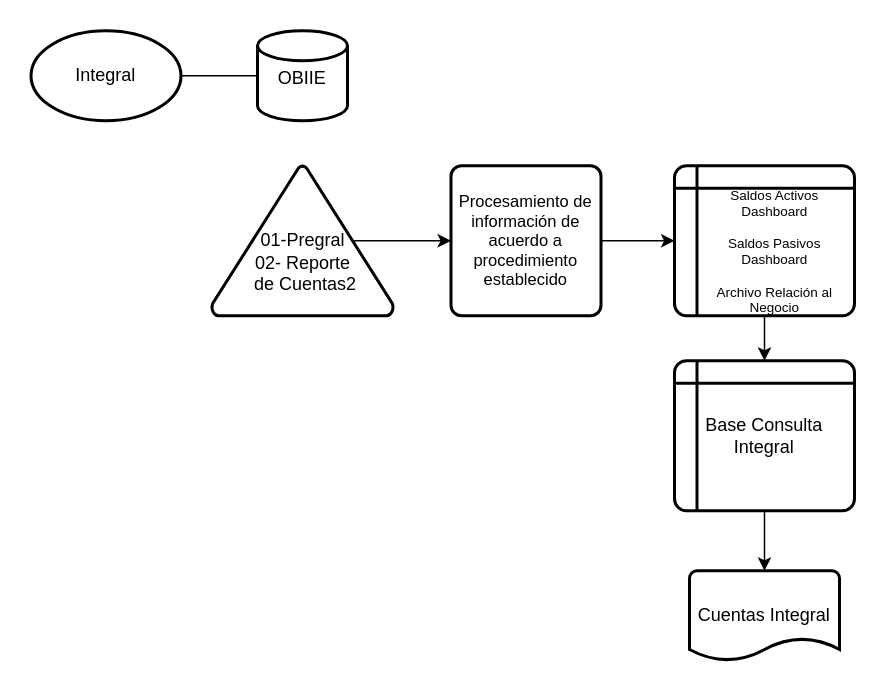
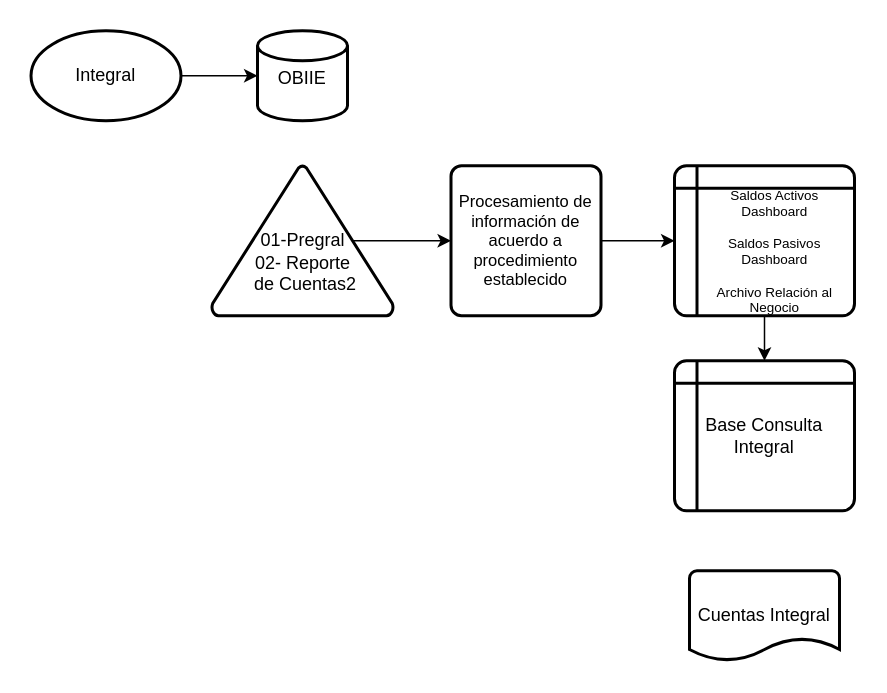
- <mxCell id="2" style="edgeStyle=orthogonalEdgeStyle;rounded=0;orthogonalLoop=1;jettySize=auto;html=1;exitX=1;exitY=0.5;exitDx=0;exitDy=0;exitPerimeter=0;entryX=0;entryY=0.5;entryDx=0;entryDy=0;entryPerimeter=0;endArrow=none;" edge="1" parent="1" source="3" target="4"><mxGeometry relative="1" as="geometry" /></mxCell>
+ <mxCell id="2" style="edgeStyle=orthogonalEdgeStyle;rounded=0;orthogonalLoop=1;jettySize=auto;html=1;exitX=1;exitY=0.5;exitDx=0;exitDy=0;exitPerimeter=0;entryX=0;entryY=0.5;entryDx=0;entryDy=0;entryPerimeter=0;" edge="1" parent="1" source="3" target="4"><mxGeometry relative="1" as="geometry" /></mxCell>
- <mxCell id="11" style="edgeStyle=orthogonalEdgeStyle;rounded=0;orthogonalLoop=1;jettySize=auto;html=1;exitX=0.5;exitY=1;exitDx=0;exitDy=0;entryX=0.5;entryY=0;entryDx=0;entryDy=0;entryPerimeter=0;fontSize=12;" edge="1" parent="1" source="12" target="13"><mxGeometry relative="1" as="geometry" /></mxCell>
